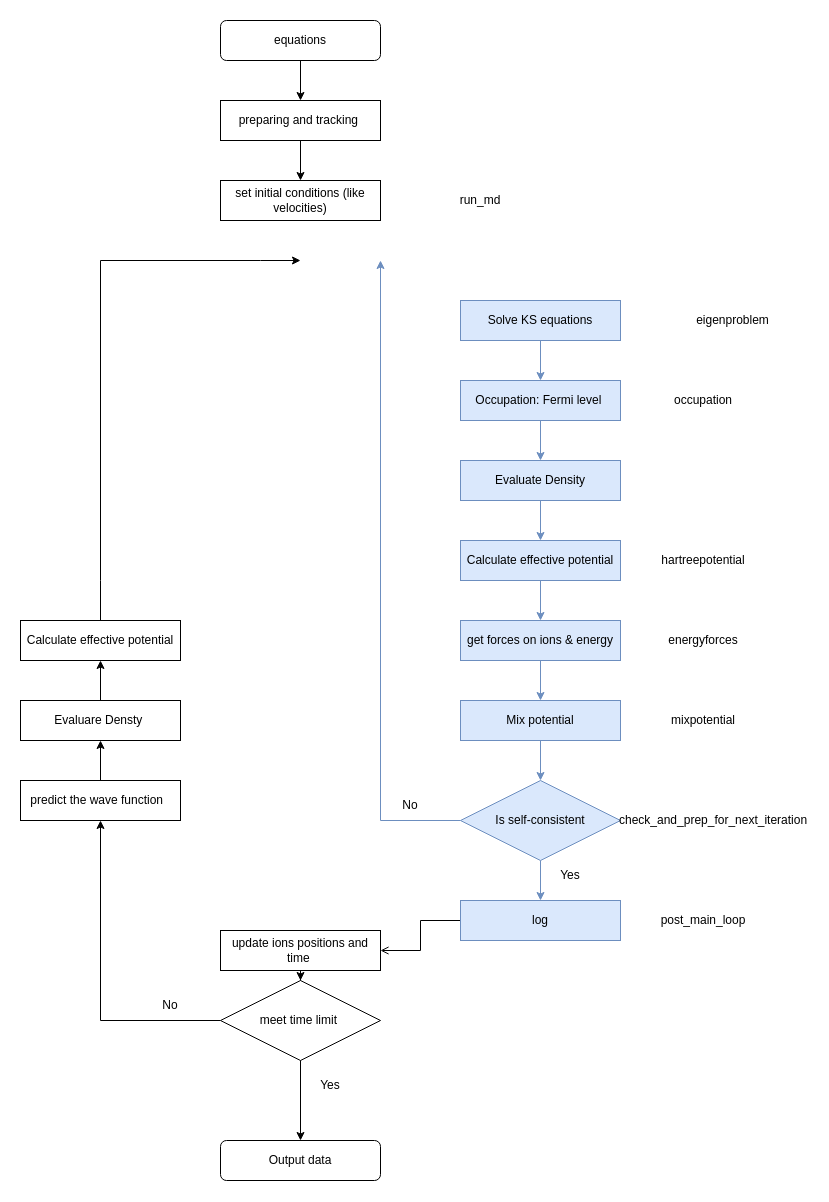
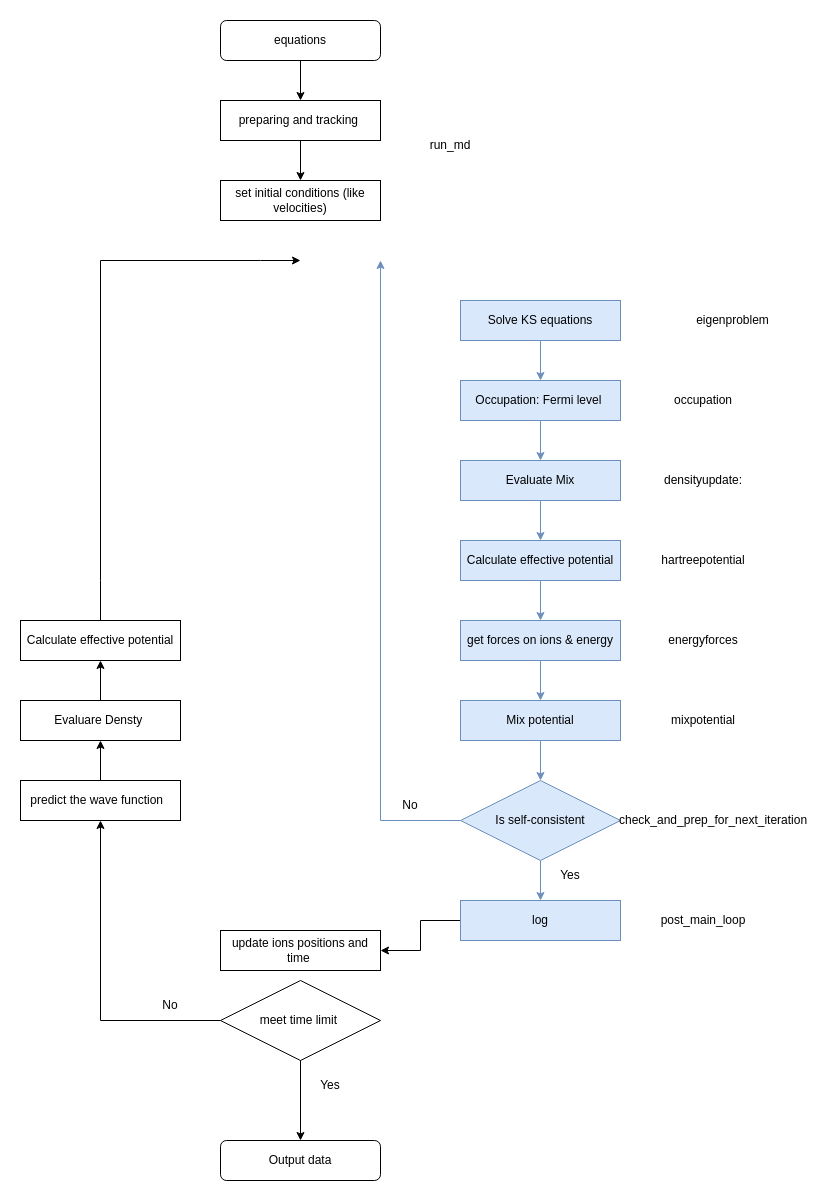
- <mxCell id="49" value="run_md" style="text;html=1;strokeColor=none;fillColor=none;align=center;verticalAlign=middle;whiteSpace=wrap;rounded=0;" vertex="1" parent="1"><mxGeometry x="420" y="180" width="120" height="40" as="geometry" /></mxCell>
+ <mxCell id="49" value="run_md" style="text;html=1;strokeColor=none;fillColor=none;align=center;verticalAlign=middle;whiteSpace=wrap;rounded=0;" vertex="1" parent="1"><mxGeometry x="390" y="125" width="120" height="40" as="geometry" /></mxCell>
- <mxCell id="33" value="Evaluate Density" style="rounded=0;whiteSpace=wrap;html=1;fillColor=#dae8fc;strokeColor=#6c8ebf;" parent="1" vertex="1"><mxGeometry x="460" y="460" width="160" height="40" as="geometry" /></mxCell>
+ <mxCell id="33" value="Evaluate Mix" style="rounded=0;whiteSpace=wrap;html=1;fillColor=#dae8fc;strokeColor=#6c8ebf;" parent="1" vertex="1"><mxGeometry x="460" y="460" width="160" height="40" as="geometry" /></mxCell>
+ <mxCell id="24" value="densityupdate:" style="text;html=1;strokeColor=none;fillColor=none;align=center;verticalAlign=middle;whiteSpace=wrap;rounded=0;" parent="1" vertex="1"><mxGeometry x="657.5" y="460" width="90" height="40" as="geometry" /></mxCell>
- <mxCell id="38" value="" style="edgeStyle=orthogonalEdgeStyle;rounded=0;orthogonalLoop=1;jettySize=auto;html=1;endArrow=open;" parent="1" source="39" target="13" edge="1"><mxGeometry relative="1" as="geometry" /></mxCell>
+ <mxCell id="38" value="" style="edgeStyle=orthogonalEdgeStyle;rounded=0;orthogonalLoop=1;jettySize=auto;html=1;" parent="1" source="39" target="13" edge="1"><mxGeometry relative="1" as="geometry" /></mxCell>
- <mxCell id="12" value="" style="edgeStyle=orthogonalEdgeStyle;rounded=0;orthogonalLoop=1;jettySize=auto;html=1;" parent="1" source="13" target="15" edge="1"><mxGeometry relative="1" as="geometry" /></mxCell>
